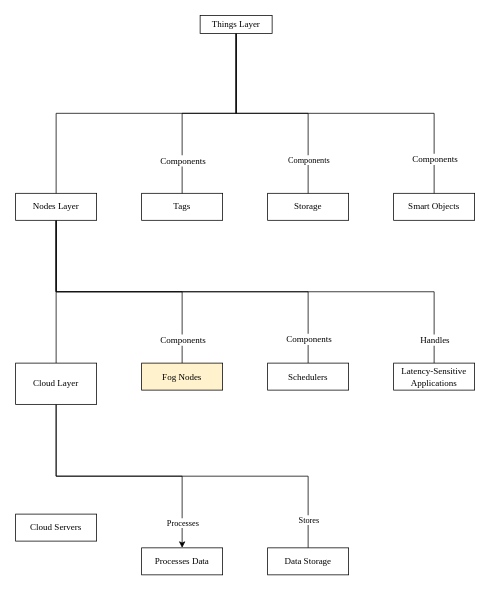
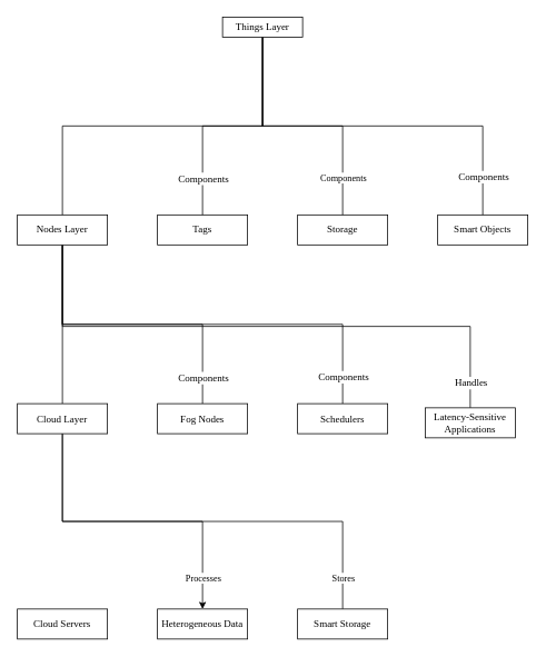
- <mxCell id="26" value="&lt;div&gt;&lt;font&gt;Fog Nodes&lt;/font&gt;&lt;/div&gt;" style="rounded=0;whiteSpace=wrap;html=1;fontFamily=Times New Roman;fillColor=#fff2cc;" vertex="1" parent="1"><mxGeometry x="188" y="483.65" width="108" height="36" as="geometry" /></mxCell>
+ <mxCell id="26" value="&lt;div&gt;&lt;font&gt;Fog Nodes&lt;/font&gt;&lt;/div&gt;" style="rounded=0;whiteSpace=wrap;html=1;fontFamily=Times New Roman;" vertex="1" parent="1"><mxGeometry x="188" y="483.65" width="108" height="36" as="geometry" /></mxCell>
- <mxCell id="28" value="&lt;div&gt;&lt;font&gt;Latency-Sensitive Applications&lt;/font&gt;&lt;/div&gt;" style="rounded=0;whiteSpace=wrap;html=1;fontFamily=Times New Roman;" vertex="1" parent="1"><mxGeometry x="524" y="483.65" width="108" height="36" as="geometry" /></mxCell>
+ <mxCell id="28" value="&lt;div&gt;&lt;font&gt;Latency-Sensitive Applications&lt;/font&gt;&lt;/div&gt;" style="rounded=0;whiteSpace=wrap;html=1;fontFamily=Times New Roman;" vertex="1" parent="1"><mxGeometry x="509" y="488.65" width="108" height="36" as="geometry" /></mxCell>
- <mxCell id="25" value="&lt;div&gt;&lt;font&gt;Cloud Layer&lt;/font&gt;&lt;/div&gt;" style="rounded=0;whiteSpace=wrap;html=1;fontFamily=Times New Roman;" vertex="1" parent="1"><mxGeometry x="20" y="483.65" width="108" height="55" as="geometry" /></mxCell>
+ <mxCell id="25" value="&lt;div&gt;&lt;font&gt;Cloud Layer&lt;/font&gt;&lt;/div&gt;" style="rounded=0;whiteSpace=wrap;html=1;fontFamily=Times New Roman;" vertex="1" parent="1"><mxGeometry x="20" y="483.65" width="108" height="36" as="geometry" /></mxCell>
- <mxCell id="29" value="&lt;div&gt;&lt;font&gt;Cloud Servers&lt;/font&gt;&lt;/div&gt;" style="rounded=0;whiteSpace=wrap;html=1;fontFamily=Times New Roman;" vertex="1" parent="1"><mxGeometry x="20" y="684.97" width="108" height="36" as="geometry" /></mxCell>
+ <mxCell id="29" value="&lt;div&gt;&lt;font&gt;Cloud Servers&lt;/font&gt;&lt;/div&gt;" style="rounded=0;whiteSpace=wrap;html=1;fontFamily=Times New Roman;" vertex="1" parent="1"><mxGeometry x="20" y="729.97" width="108" height="36" as="geometry" /></mxCell>
- <mxCell id="30" value="&lt;div&gt;&lt;font&gt;Processes Data&lt;/font&gt;&lt;/div&gt;" style="rounded=0;whiteSpace=wrap;html=1;fontFamily=Times New Roman;" vertex="1" parent="1"><mxGeometry x="188" y="729.97" width="108" height="36" as="geometry" /></mxCell>
+ <mxCell id="30" value="&lt;div&gt;&lt;font&gt;Heterogeneous Data&lt;/font&gt;&lt;/div&gt;" style="rounded=0;whiteSpace=wrap;html=1;fontFamily=Times New Roman;" vertex="1" parent="1"><mxGeometry x="188" y="729.97" width="108" height="36" as="geometry" /></mxCell>
- <mxCell id="31" value="&lt;font&gt;Data Storage&lt;/font&gt;" style="rounded=0;whiteSpace=wrap;html=1;fontFamily=Times New Roman;" vertex="1" parent="1"><mxGeometry x="356" y="729.97" width="108" height="36" as="geometry" /></mxCell>
+ <mxCell id="31" value="&lt;font&gt;Smart Storage&lt;/font&gt;" style="rounded=0;whiteSpace=wrap;html=1;fontFamily=Times New Roman;" vertex="1" parent="1"><mxGeometry x="356" y="729.97" width="108" height="36" as="geometry" /></mxCell>
